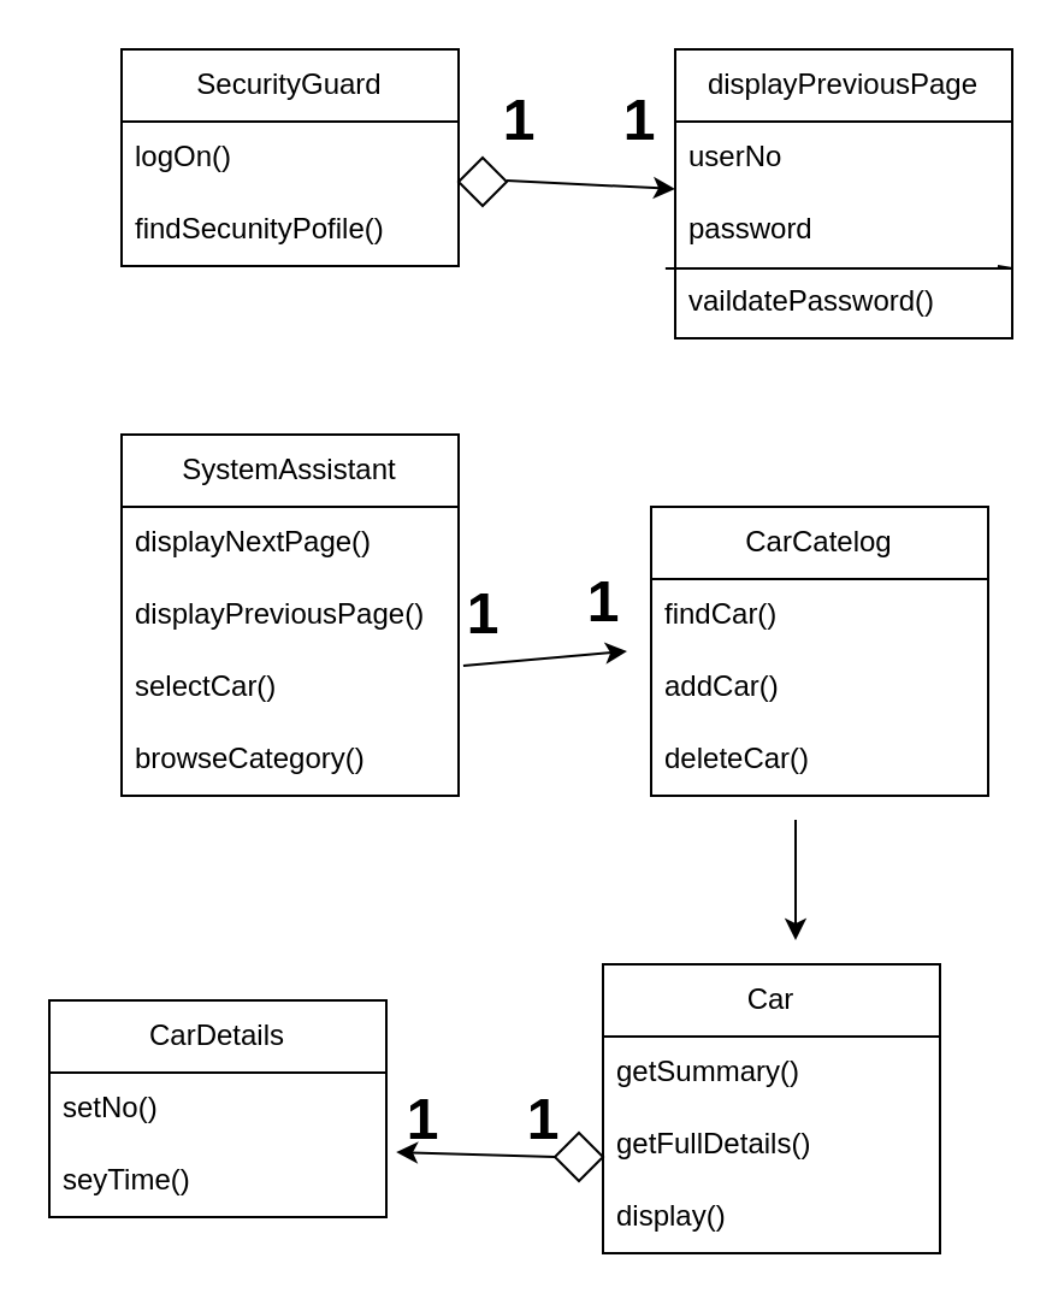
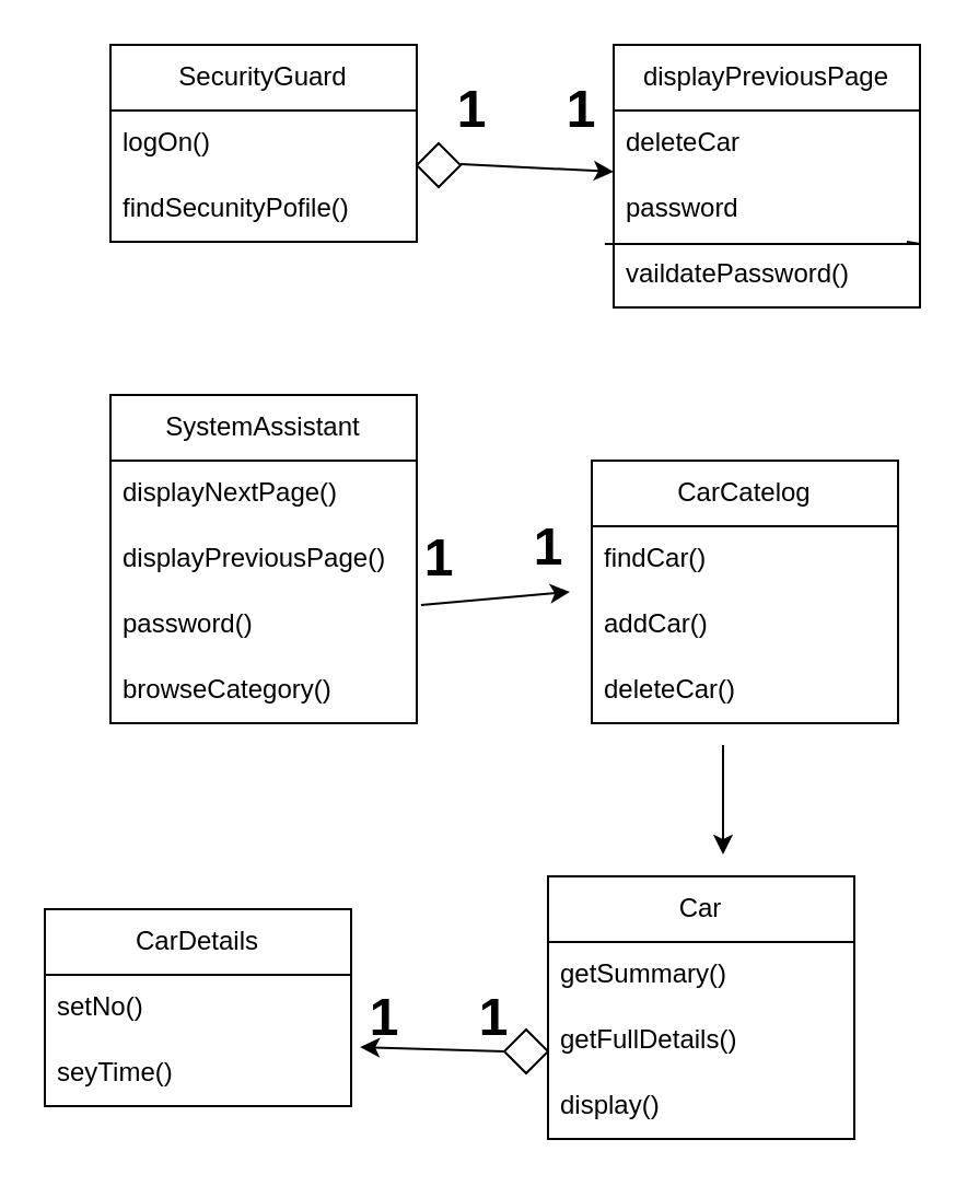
- <mxCell id="15" value="userNo" style="text;strokeColor=none;fillColor=none;align=left;verticalAlign=middle;spacingLeft=4;spacingRight=4;overflow=hidden;points=[[0,0.5],[1,0.5]];portConstraint=eastwest;rotatable=0;whiteSpace=wrap;html=1;" parent="14" vertex="1"><mxGeometry y="30" width="140" height="30" as="geometry" /></mxCell>
+ <mxCell id="15" value="deleteCar" style="text;strokeColor=none;fillColor=none;align=left;verticalAlign=middle;spacingLeft=4;spacingRight=4;overflow=hidden;points=[[0,0.5],[1,0.5]];portConstraint=eastwest;rotatable=0;whiteSpace=wrap;html=1;" parent="14" vertex="1"><mxGeometry y="30" width="140" height="30" as="geometry" /></mxCell>
- <mxCell id="12" value="selectCar()" style="text;strokeColor=none;fillColor=none;align=left;verticalAlign=middle;spacingLeft=4;spacingRight=4;overflow=hidden;points=[[0,0.5],[1,0.5]];portConstraint=eastwest;rotatable=0;whiteSpace=wrap;html=1;" parent="9" vertex="1"><mxGeometry y="90" width="140" height="30" as="geometry" /></mxCell>
+ <mxCell id="12" value="password()" style="text;strokeColor=none;fillColor=none;align=left;verticalAlign=middle;spacingLeft=4;spacingRight=4;overflow=hidden;points=[[0,0.5],[1,0.5]];portConstraint=eastwest;rotatable=0;whiteSpace=wrap;html=1;" parent="9" vertex="1"><mxGeometry y="90" width="140" height="30" as="geometry" /></mxCell>
